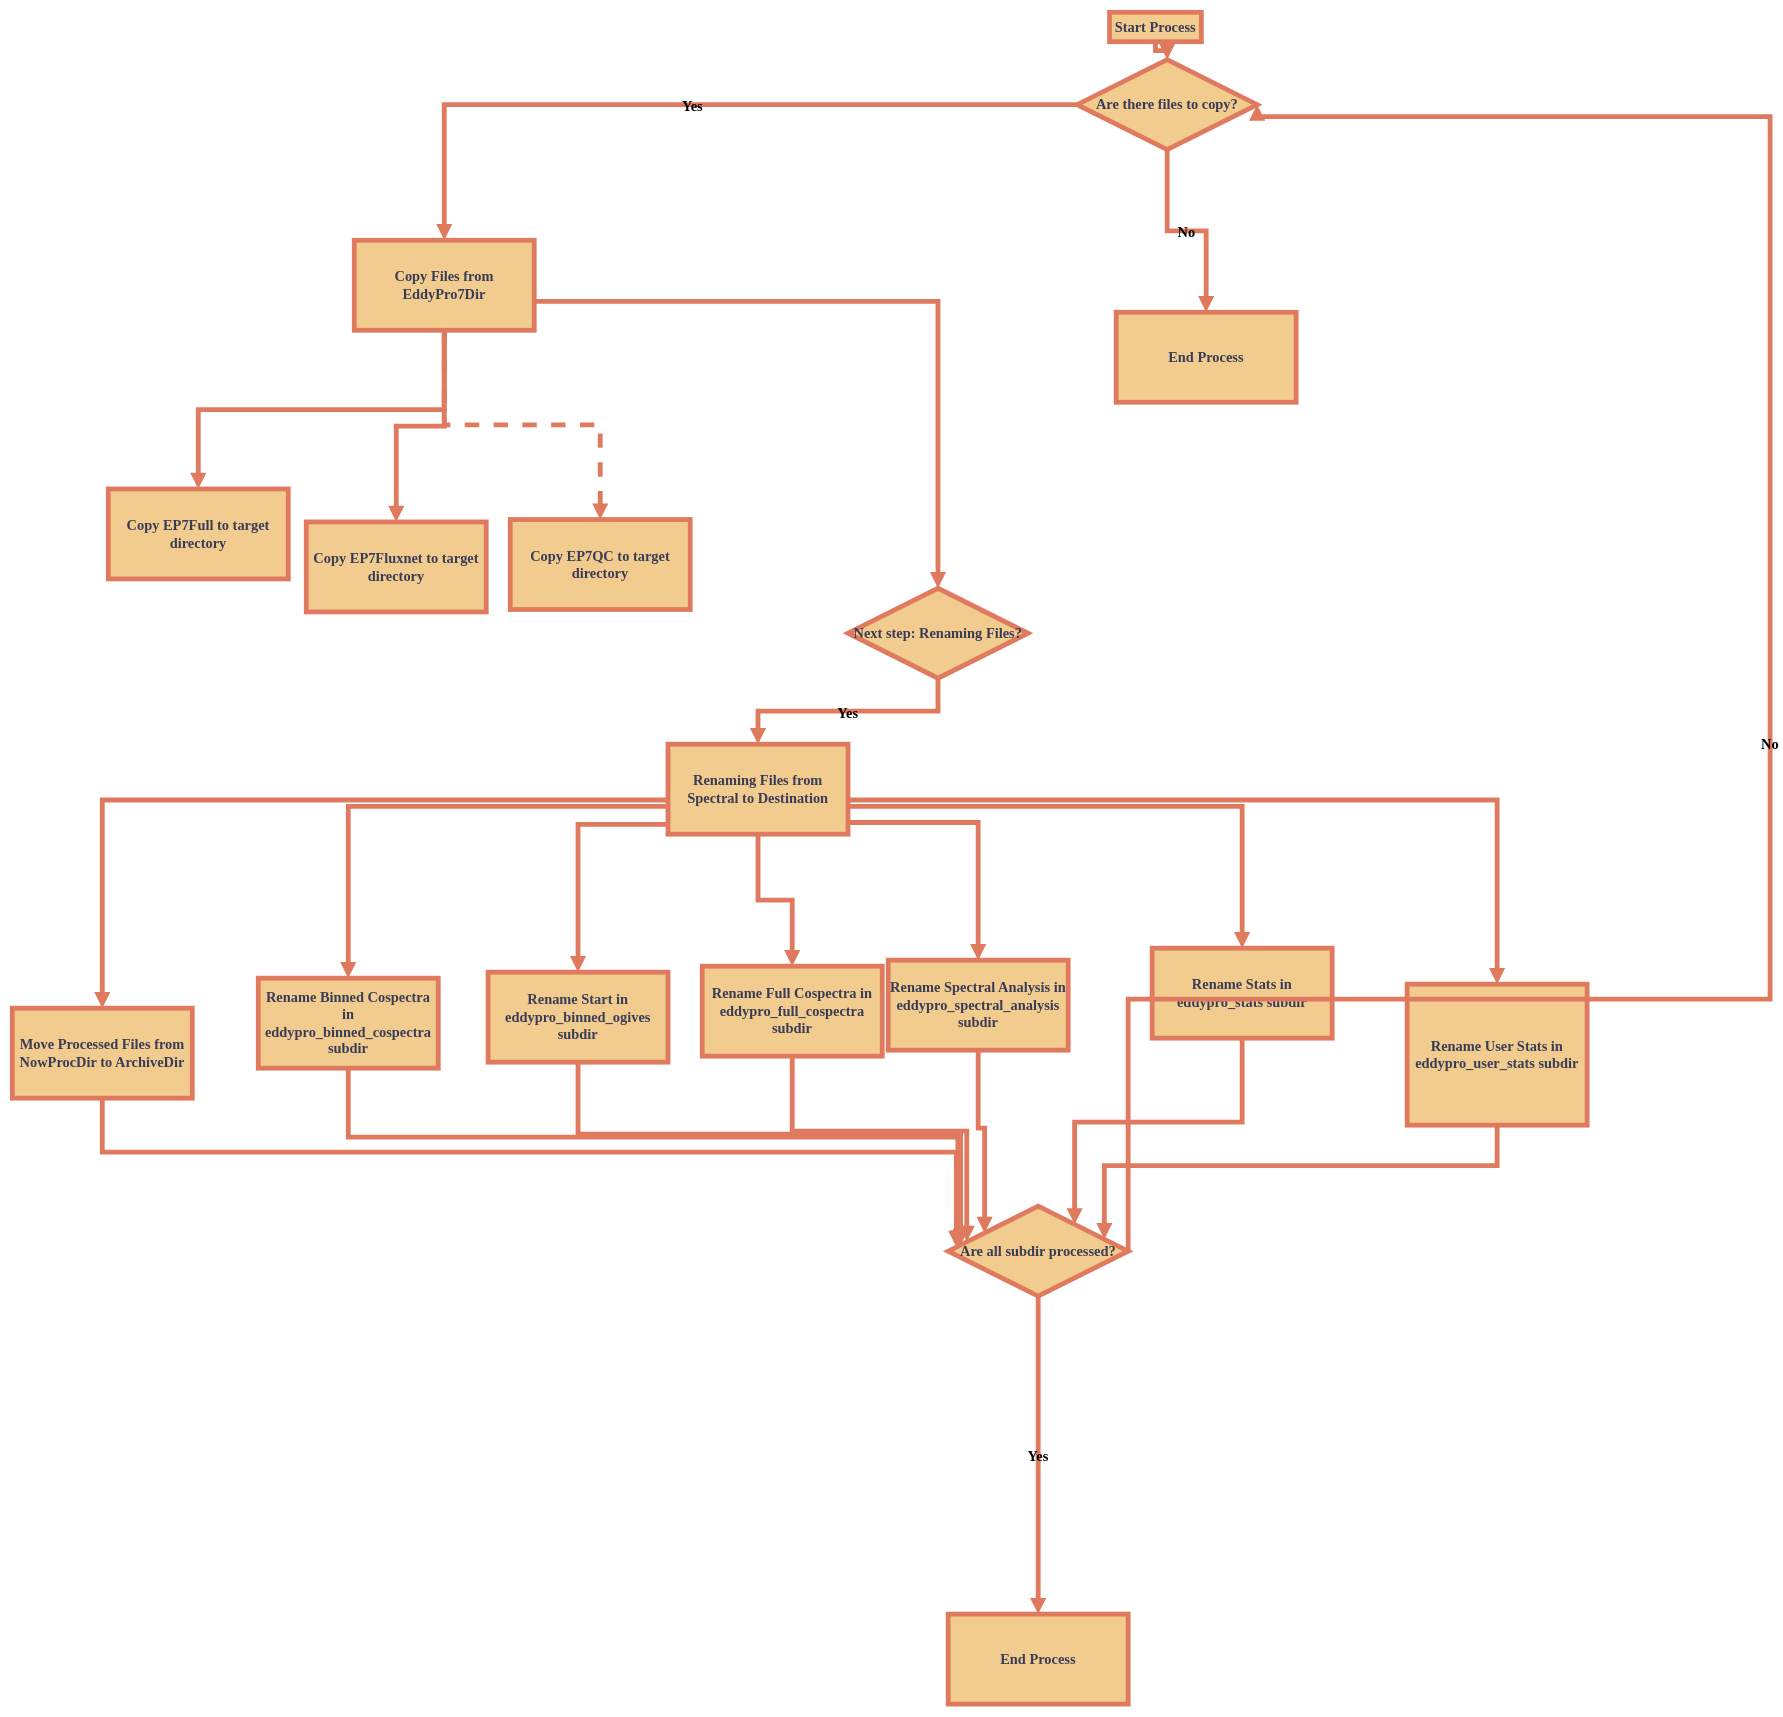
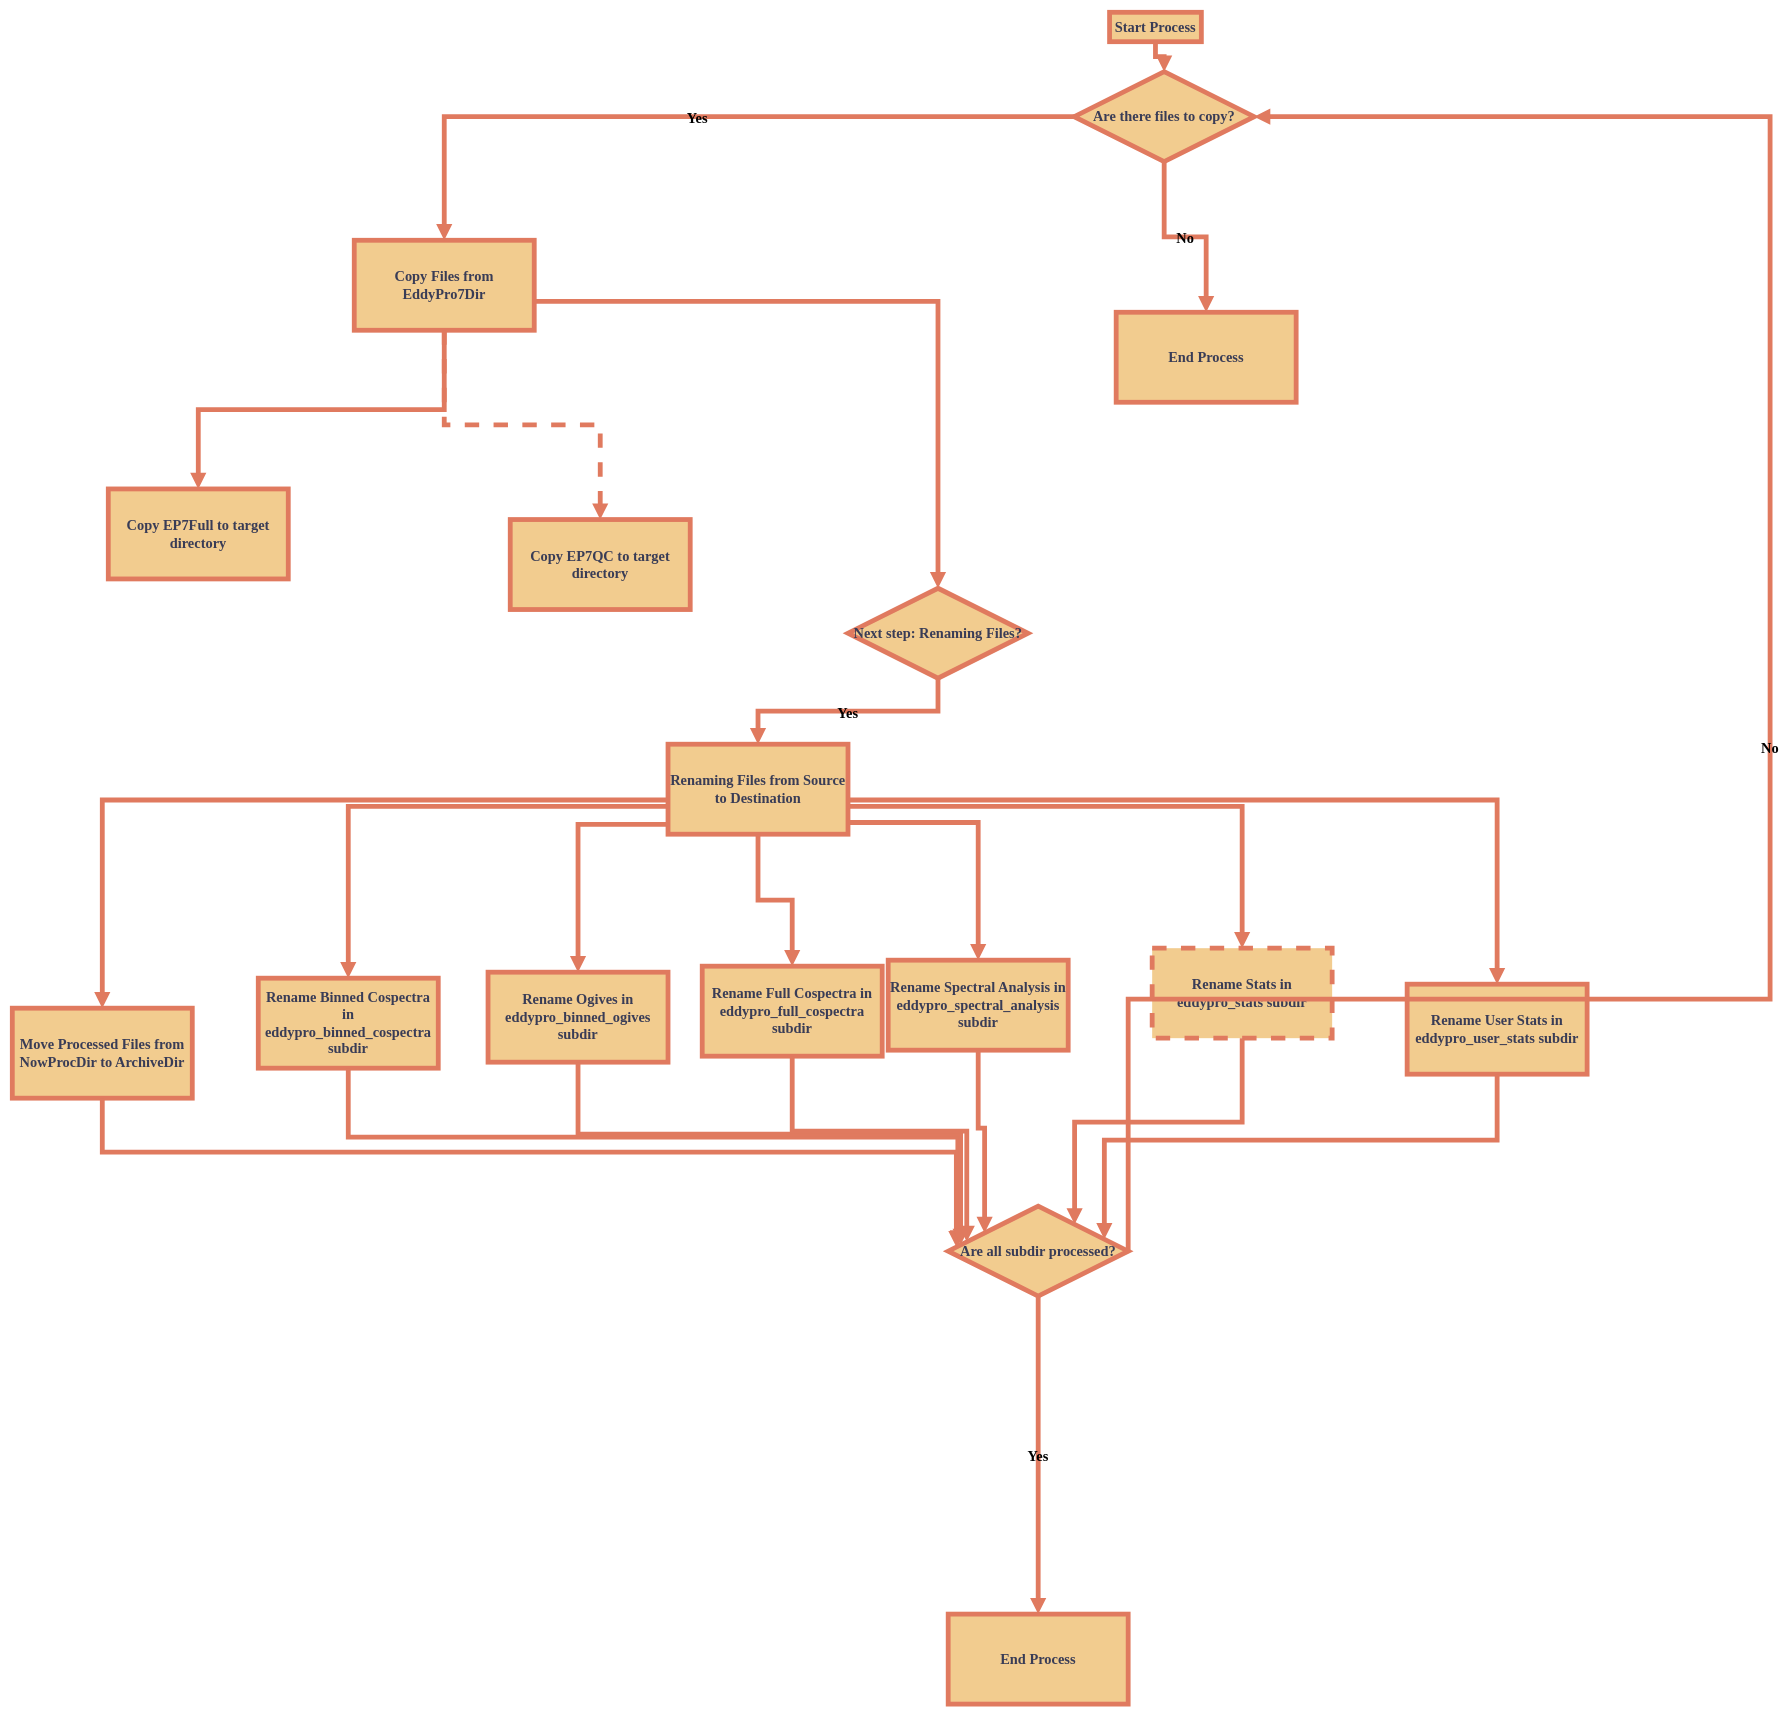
- <mxCell id="3" value="Are there files to copy?" style="rhombus;strokeWidth=8;whiteSpace=wrap;strokeColor=#E07A5F;fillColor=#F2CC8F;fontColor=#393C56;fontFamily=Lucida Console;fontSize=24;fontStyle=1;labelBackgroundColor=none;" vertex="1" parent="1"><mxGeometry x="1795" y="99" width="300" height="150" as="geometry" /></mxCell>
+ <mxCell id="3" value="Are there files to copy?" style="rhombus;strokeWidth=8;whiteSpace=wrap;strokeColor=#E07A5F;fillColor=#F2CC8F;fontColor=#393C56;fontFamily=Lucida Console;fontSize=24;fontStyle=1;labelBackgroundColor=none;" vertex="1" parent="1"><mxGeometry x="1790" y="119" width="300" height="150" as="geometry" /></mxCell>
- <mxCell id="23" value="" style="startArrow=none;endArrow=block;exitX=0.5;exitY=1;entryX=0.5;entryY=0;rounded=0;strokeColor=#E07A5F;fillColor=#F2CC8F;edgeStyle=orthogonalEdgeStyle;strokeWidth=8;fontFamily=Lucida Console;fontSize=24;fontStyle=1;labelBackgroundColor=none;fontColor=default;exitDx=0;exitDy=0;" edge="1" parent="1" source="4" target="6"><mxGeometry relative="1" as="geometry"><mxPoint x="699" y="789.5" as="sourcePoint" /></mxGeometry></mxCell>
- <mxCell id="6" value="Copy EP7Fluxnet to target directory" style="whiteSpace=wrap;strokeWidth=8;strokeColor=#E07A5F;fillColor=#F2CC8F;fontColor=#393C56;fontFamily=Lucida Console;fontSize=24;fontStyle=1;labelBackgroundColor=none;" vertex="1" parent="1"><mxGeometry x="510" y="869.5" width="300" height="150" as="geometry" /></mxCell>
- <mxCell id="10" value="Renaming Files from Spectral to Destination" style="whiteSpace=wrap;strokeWidth=8;strokeColor=#E07A5F;fillColor=#F2CC8F;fontColor=#393C56;fontFamily=Lucida Console;fontSize=24;fontStyle=1;labelBackgroundColor=none;" vertex="1" parent="1"><mxGeometry x="1113" y="1240" width="300" height="150" as="geometry" /></mxCell>
+ <mxCell id="10" value="Renaming Files from Source to Destination" style="whiteSpace=wrap;strokeWidth=8;strokeColor=#E07A5F;fillColor=#F2CC8F;fontColor=#393C56;fontFamily=Lucida Console;fontSize=24;fontStyle=1;labelBackgroundColor=none;" vertex="1" parent="1"><mxGeometry x="1113" y="1240" width="300" height="150" as="geometry" /></mxCell>
- <mxCell id="16" value="Rename Stats in eddypro_stats subdir" style="whiteSpace=wrap;strokeWidth=8;strokeColor=#E07A5F;fillColor=#F2CC8F;fontColor=#393C56;fontFamily=Lucida Console;fontSize=24;fontStyle=1;labelBackgroundColor=none;" vertex="1" parent="1"><mxGeometry x="1920" y="1580" width="300" height="150" as="geometry" /></mxCell>
+ <mxCell id="16" value="Rename Stats in eddypro_stats subdir" style="whiteSpace=wrap;strokeWidth=8;strokeColor=#E07A5F;fillColor=#F2CC8F;fontColor=#393C56;fontFamily=Lucida Console;fontSize=24;fontStyle=1;labelBackgroundColor=none;dashed=1;" vertex="1" parent="1"><mxGeometry x="1920" y="1580" width="300" height="150" as="geometry" /></mxCell>
- <mxCell id="13" value="Rename Start in eddypro_binned_ogives subdir" style="whiteSpace=wrap;strokeWidth=8;strokeColor=#E07A5F;fillColor=#F2CC8F;fontColor=#393C56;fontFamily=Lucida Console;fontSize=24;fontStyle=1;labelBackgroundColor=none;" vertex="1" parent="1"><mxGeometry x="813" y="1620" width="300" height="150" as="geometry" /></mxCell>
+ <mxCell id="13" value="Rename Ogives in eddypro_binned_ogives subdir" style="whiteSpace=wrap;strokeWidth=8;strokeColor=#E07A5F;fillColor=#F2CC8F;fontColor=#393C56;fontFamily=Lucida Console;fontSize=24;fontStyle=1;labelBackgroundColor=none;" vertex="1" parent="1"><mxGeometry x="813" y="1620" width="300" height="150" as="geometry" /></mxCell>
- <mxCell id="17" value="Rename User Stats in eddypro_user_stats subdir" style="whiteSpace=wrap;strokeWidth=8;strokeColor=#E07A5F;fillColor=#F2CC8F;fontColor=#393C56;fontFamily=Lucida Console;fontSize=24;fontStyle=1;labelBackgroundColor=none;" vertex="1" parent="1"><mxGeometry x="2345" y="1640" width="300" height="235" as="geometry" /></mxCell>
+ <mxCell id="17" value="Rename User Stats in eddypro_user_stats subdir" style="whiteSpace=wrap;strokeWidth=8;strokeColor=#E07A5F;fillColor=#F2CC8F;fontColor=#393C56;fontFamily=Lucida Console;fontSize=24;fontStyle=1;labelBackgroundColor=none;" vertex="1" parent="1"><mxGeometry x="2345" y="1640" width="300" height="150" as="geometry" /></mxCell>
